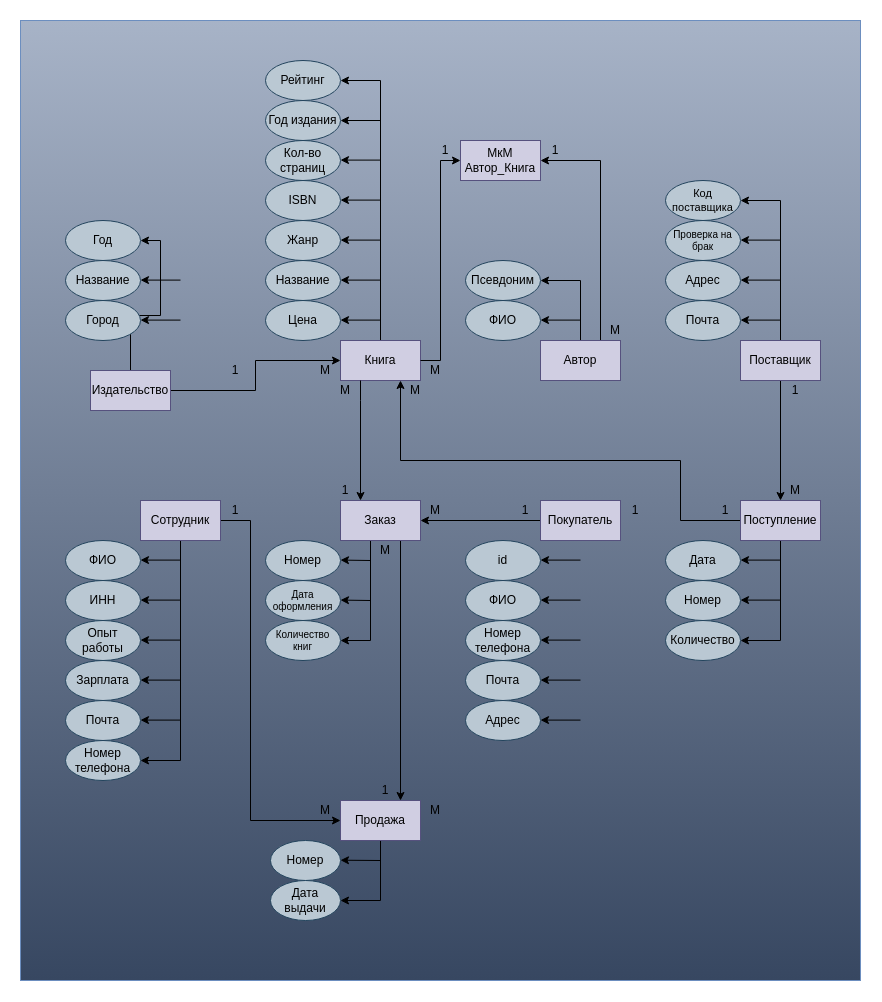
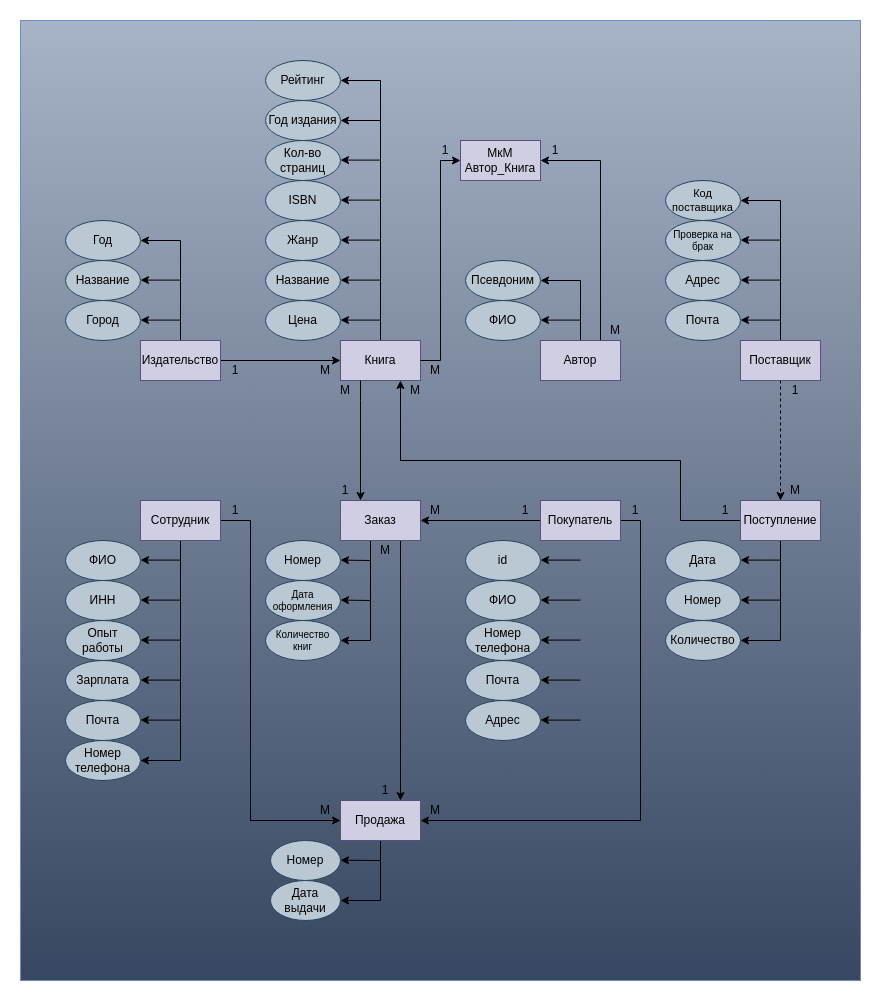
- <mxCell id="11" value="Издательство" style="rounded=0;whiteSpace=wrap;html=1;fillColor=#d0cee2;strokeColor=#56517e;" vertex="1" parent="1"><mxGeometry x="90" y="370" width="80" height="40" as="geometry" /></mxCell>
+ <mxCell id="11" value="Издательство" style="rounded=0;whiteSpace=wrap;html=1;fillColor=#d0cee2;strokeColor=#56517e;" vertex="1" parent="1"><mxGeometry x="140" y="340" width="80" height="40" as="geometry" /></mxCell>
- <mxCell id="18" style="edgeStyle=orthogonalEdgeStyle;rounded=0;orthogonalLoop=1;jettySize=auto;html=1;exitX=0.5;exitY=1;exitDx=0;exitDy=0;" edge="1" parent="1" source="19" target="80"><mxGeometry relative="1" as="geometry" /></mxCell>
+ <mxCell id="18" style="edgeStyle=orthogonalEdgeStyle;rounded=0;orthogonalLoop=1;jettySize=auto;html=1;exitX=0.5;exitY=1;exitDx=0;exitDy=0;dashed=1;" edge="1" parent="1" source="19" target="80"><mxGeometry relative="1" as="geometry" /></mxCell>
+ <mxCell id="7" style="edgeStyle=orthogonalEdgeStyle;rounded=0;orthogonalLoop=1;jettySize=auto;html=1;exitX=1;exitY=0.5;exitDx=0;exitDy=0;entryX=1;entryY=0.5;entryDx=0;entryDy=0;" edge="1" parent="1" source="8" target="86"><mxGeometry relative="1" as="geometry" /></mxCell>
